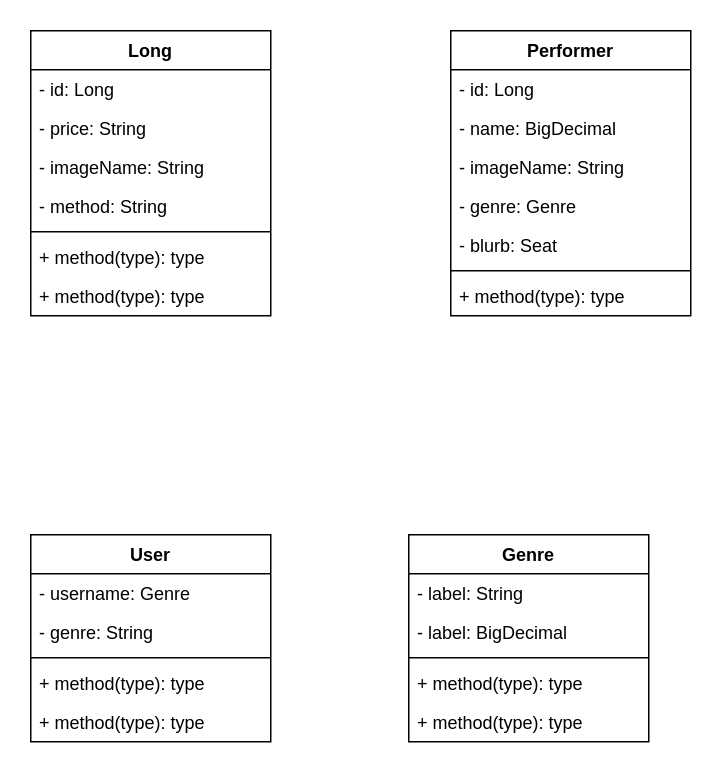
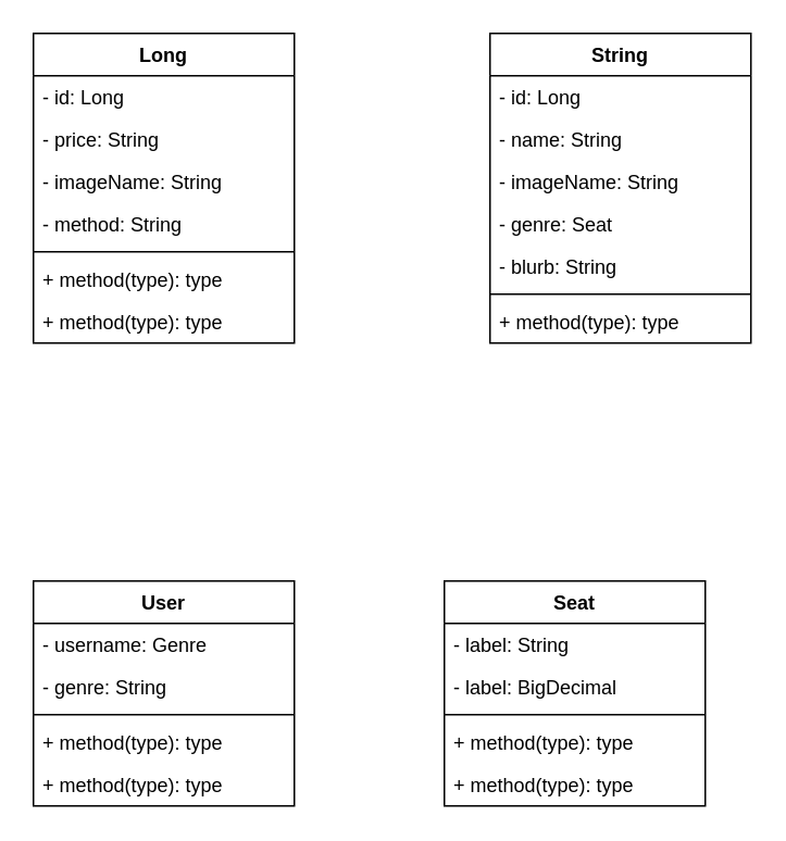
- <mxCell id="10" value="Performer" style="swimlane;fontStyle=1;align=center;verticalAlign=top;childLayout=stackLayout;horizontal=1;startSize=26;horizontalStack=0;resizeParent=1;resizeParentMax=0;resizeLast=0;collapsible=1;marginBottom=0;" vertex="1" parent="1"><mxGeometry x="300" y="20" width="160" height="190" as="geometry" /></mxCell>
+ <mxCell id="10" value="String" style="swimlane;fontStyle=1;align=center;verticalAlign=top;childLayout=stackLayout;horizontal=1;startSize=26;horizontalStack=0;resizeParent=1;resizeParentMax=0;resizeLast=0;collapsible=1;marginBottom=0;" vertex="1" parent="1"><mxGeometry x="300" y="20" width="160" height="190" as="geometry" /></mxCell>
- <mxCell id="12" value="- name: BigDecimal" style="text;strokeColor=none;fillColor=none;align=left;verticalAlign=top;spacingLeft=4;spacingRight=4;overflow=hidden;rotatable=0;points=[[0,0.5],[1,0.5]];portConstraint=eastwest;" vertex="1" parent="10"><mxGeometry y="52" width="160" height="26" as="geometry" /></mxCell>
+ <mxCell id="12" value="- name: String" style="text;strokeColor=none;fillColor=none;align=left;verticalAlign=top;spacingLeft=4;spacingRight=4;overflow=hidden;rotatable=0;points=[[0,0.5],[1,0.5]];portConstraint=eastwest;" vertex="1" parent="10"><mxGeometry y="52" width="160" height="26" as="geometry" /></mxCell>
- <mxCell id="14" value="- genre: Genre" style="text;strokeColor=none;fillColor=none;align=left;verticalAlign=top;spacingLeft=4;spacingRight=4;overflow=hidden;rotatable=0;points=[[0,0.5],[1,0.5]];portConstraint=eastwest;" vertex="1" parent="10"><mxGeometry y="104" width="160" height="26" as="geometry" /></mxCell>
+ <mxCell id="14" value="- genre: Seat" style="text;strokeColor=none;fillColor=none;align=left;verticalAlign=top;spacingLeft=4;spacingRight=4;overflow=hidden;rotatable=0;points=[[0,0.5],[1,0.5]];portConstraint=eastwest;" vertex="1" parent="10"><mxGeometry y="104" width="160" height="26" as="geometry" /></mxCell>
- <mxCell id="15" value="- blurb: Seat" style="text;strokeColor=none;fillColor=none;align=left;verticalAlign=top;spacingLeft=4;spacingRight=4;overflow=hidden;rotatable=0;points=[[0,0.5],[1,0.5]];portConstraint=eastwest;" vertex="1" parent="10"><mxGeometry y="130" width="160" height="26" as="geometry" /></mxCell>
+ <mxCell id="15" value="- blurb: String" style="text;strokeColor=none;fillColor=none;align=left;verticalAlign=top;spacingLeft=4;spacingRight=4;overflow=hidden;rotatable=0;points=[[0,0.5],[1,0.5]];portConstraint=eastwest;" vertex="1" parent="10"><mxGeometry y="130" width="160" height="26" as="geometry" /></mxCell>
- <mxCell id="24" value="Genre" style="swimlane;fontStyle=1;align=center;verticalAlign=top;childLayout=stackLayout;horizontal=1;startSize=26;horizontalStack=0;resizeParent=1;resizeParentMax=0;resizeLast=0;collapsible=1;marginBottom=0;" vertex="1" parent="1"><mxGeometry x="272" y="356" width="160" height="138" as="geometry"><mxRectangle x="196" y="238" width="84" height="28" as="alternateBounds" /></mxGeometry></mxCell>
+ <mxCell id="24" value="Seat" style="swimlane;fontStyle=1;align=center;verticalAlign=top;childLayout=stackLayout;horizontal=1;startSize=26;horizontalStack=0;resizeParent=1;resizeParentMax=0;resizeLast=0;collapsible=1;marginBottom=0;" vertex="1" parent="1"><mxGeometry x="272" y="356" width="160" height="138" as="geometry"><mxRectangle x="196" y="238" width="84" height="28" as="alternateBounds" /></mxGeometry></mxCell>
